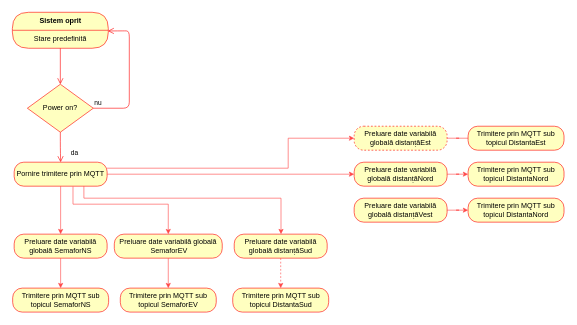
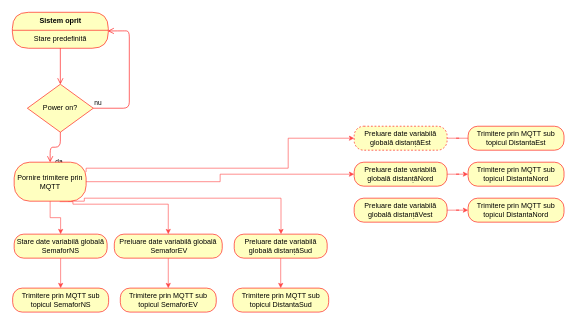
- <mxCell id="13" value="Pornire trimitere prin MQTT" style="rounded=1;whiteSpace=wrap;html=1;arcSize=40;fontColor=#000000;fillColor=#ffffc0;strokeColor=#ff0000;" vertex="1" parent="1"><mxGeometry x="23" y="270" width="155" height="40" as="geometry" /></mxCell>
+ <mxCell id="13" value="Pornire trimitere prin MQTT" style="rounded=1;whiteSpace=wrap;html=1;arcSize=40;fontColor=#000000;fillColor=#ffffc0;strokeColor=#ff0000;" vertex="1" parent="1"><mxGeometry x="23" y="270" width="120" height="65" as="geometry" /></mxCell>
- <mxCell id="15" value="Preluare date variabilă globală SemaforNS" style="rounded=1;whiteSpace=wrap;html=1;arcSize=40;fontColor=#000000;fillColor=#ffffc0;strokeColor=#ff0000;" vertex="1" parent="1"><mxGeometry x="23" y="390" width="155" height="40" as="geometry" /></mxCell>
+ <mxCell id="15" value="Stare date variabilă globală SemaforNS" style="rounded=1;whiteSpace=wrap;html=1;arcSize=40;fontColor=#000000;fillColor=#ffffc0;strokeColor=#ff0000;" vertex="1" parent="1"><mxGeometry x="23" y="390" width="155" height="40" as="geometry" /></mxCell>
- <mxCell id="18" value="" style="edgeStyle=orthogonalEdgeStyle;rounded=0;orthogonalLoop=1;jettySize=auto;html=1;strokeColor=#FF4545;dashed=1;" edge="1" parent="1" source="19" target="28"><mxGeometry relative="1" as="geometry" /></mxCell>
+ <mxCell id="18" value="" style="edgeStyle=orthogonalEdgeStyle;rounded=0;orthogonalLoop=1;jettySize=auto;html=1;strokeColor=#FF4545;" edge="1" parent="1" source="19" target="28"><mxGeometry relative="1" as="geometry" /></mxCell>
